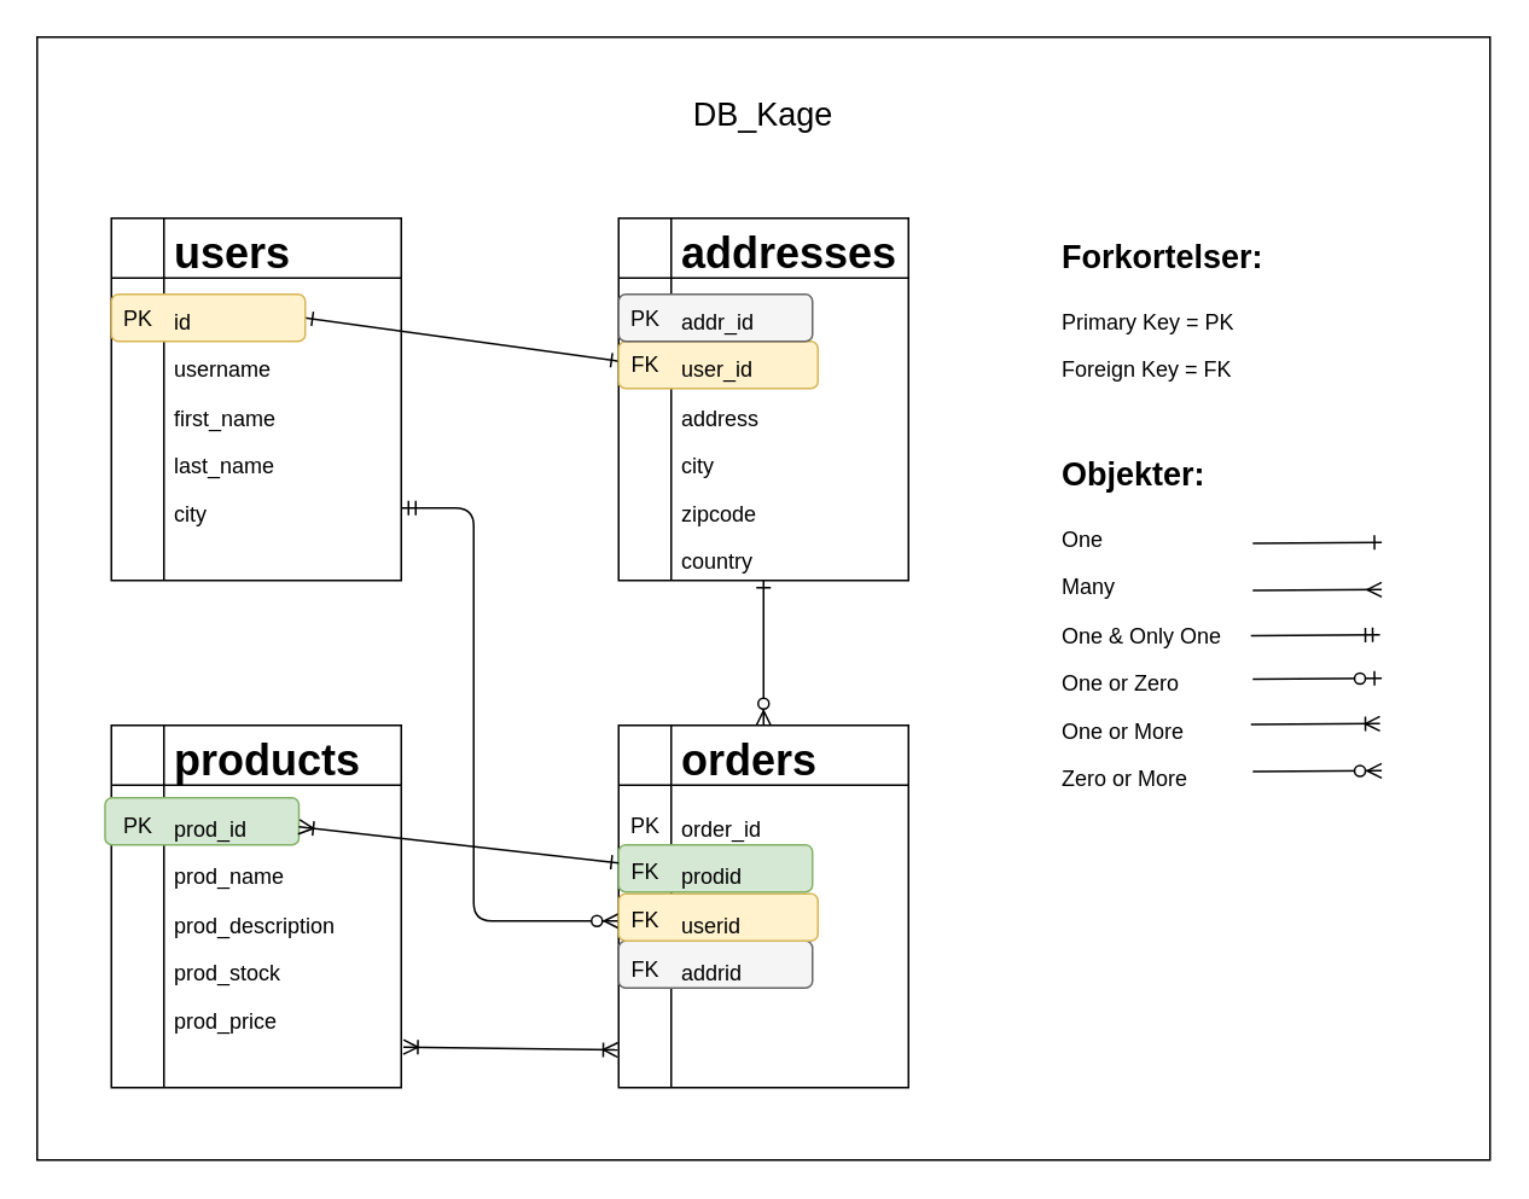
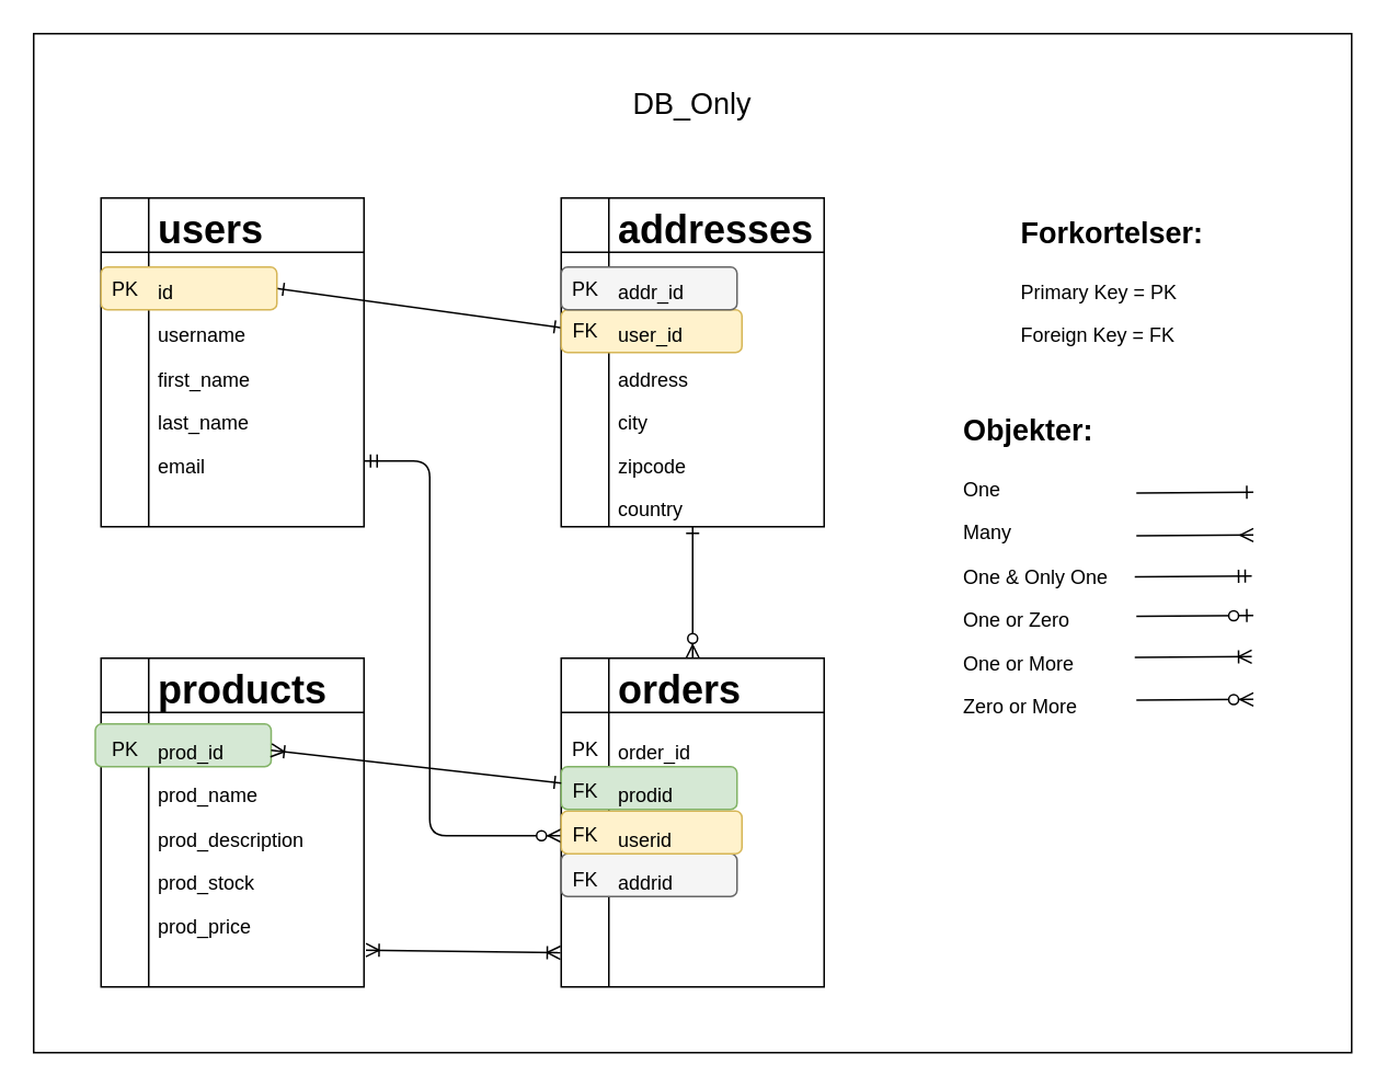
- <mxCell id="10" value="&lt;font style=&quot;font-size: 18px&quot;&gt;DB_Kage&lt;/font&gt;" style="text;html=1;strokeColor=none;fillColor=none;align=center;verticalAlign=middle;whiteSpace=wrap;rounded=0;" parent="1" vertex="1"><mxGeometry x="281" y="45" width="280" height="35" as="geometry" /></mxCell>
+ <mxCell id="10" value="&lt;font style=&quot;font-size: 18px&quot;&gt;DB_Only&lt;/font&gt;" style="text;html=1;strokeColor=none;fillColor=none;align=center;verticalAlign=middle;whiteSpace=wrap;rounded=0;" parent="1" vertex="1"><mxGeometry x="281" y="45" width="280" height="35" as="geometry" /></mxCell>
- <mxCell id="39" value="&lt;h1&gt;users&lt;/h1&gt;&lt;p&gt;id&lt;/p&gt;&lt;p&gt;username&lt;/p&gt;&lt;p&gt;first_name&lt;/p&gt;&lt;p&gt;last_name&lt;/p&gt;&lt;p&gt;city&lt;/p&gt;&lt;p&gt;&lt;br&gt;&lt;/p&gt;" style="text;html=1;strokeColor=none;fillColor=none;spacing=5;spacingTop=-20;whiteSpace=wrap;overflow=hidden;rounded=0;" parent="1" vertex="1"><mxGeometry x="91" y="120" width="130" height="200" as="geometry" /></mxCell>
+ <mxCell id="39" value="&lt;h1&gt;users&lt;/h1&gt;&lt;p&gt;id&lt;/p&gt;&lt;p&gt;username&lt;/p&gt;&lt;p&gt;first_name&lt;/p&gt;&lt;p&gt;last_name&lt;/p&gt;&lt;p&gt;email&lt;/p&gt;&lt;p&gt;&lt;br&gt;&lt;/p&gt;" style="text;html=1;strokeColor=none;fillColor=none;spacing=5;spacingTop=-20;whiteSpace=wrap;overflow=hidden;rounded=0;" parent="1" vertex="1"><mxGeometry x="91" y="120" width="130" height="200" as="geometry" /></mxCell>
- <mxCell id="11" value="&lt;h1&gt;&lt;font style=&quot;font-size: 18px&quot;&gt;Forkortelser:&lt;/font&gt;&lt;/h1&gt;&lt;p&gt;Primary Key = PK&lt;/p&gt;&lt;p&gt;Foreign Key = FK&lt;/p&gt;" style="text;html=1;strokeColor=none;fillColor=none;spacing=5;spacingTop=-20;whiteSpace=wrap;overflow=hidden;rounded=0;" parent="1" vertex="1"><mxGeometry x="581" y="120" width="190" height="110" as="geometry" /></mxCell>
+ <mxCell id="11" value="&lt;h1&gt;&lt;font style=&quot;font-size: 18px&quot;&gt;Forkortelser:&lt;/font&gt;&lt;/h1&gt;&lt;p&gt;Primary Key = PK&lt;/p&gt;&lt;p&gt;Foreign Key = FK&lt;/p&gt;" style="text;html=1;strokeColor=none;fillColor=none;spacing=5;spacingTop=-20;whiteSpace=wrap;overflow=hidden;rounded=0;" parent="1" vertex="1"><mxGeometry x="616" y="120" width="190" height="110" as="geometry" /></mxCell>
